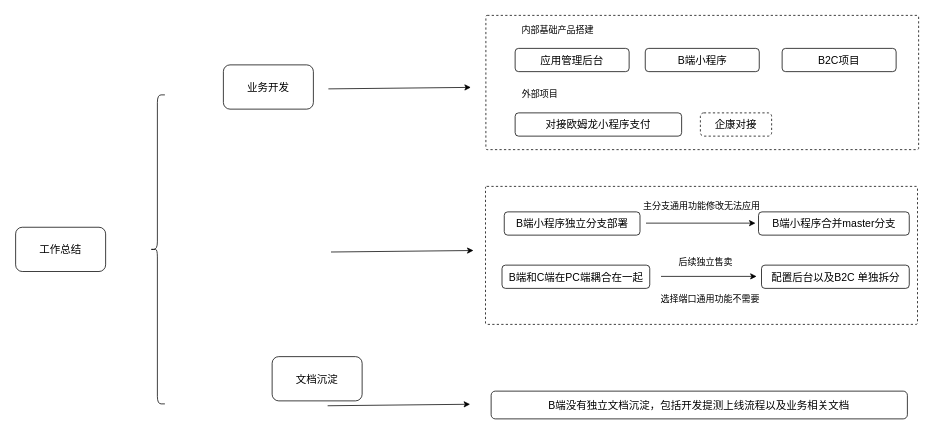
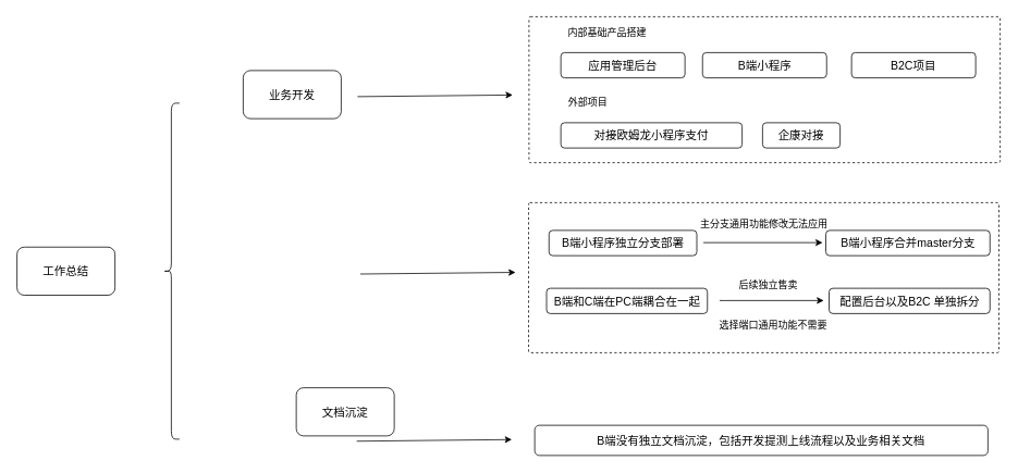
- <mxCell id="15" value="企康对接" style="rounded=1;whiteSpace=wrap;html=1;arcSize=15;fontSize=14;dashed=1;" vertex="1" parent="1"><mxGeometry x="933" y="150" width="95" height="31" as="geometry" /></mxCell>
+ <mxCell id="15" value="企康对接" style="rounded=1;whiteSpace=wrap;html=1;arcSize=15;fontSize=14;" vertex="1" parent="1"><mxGeometry x="933" y="150" width="95" height="31" as="geometry" /></mxCell>
